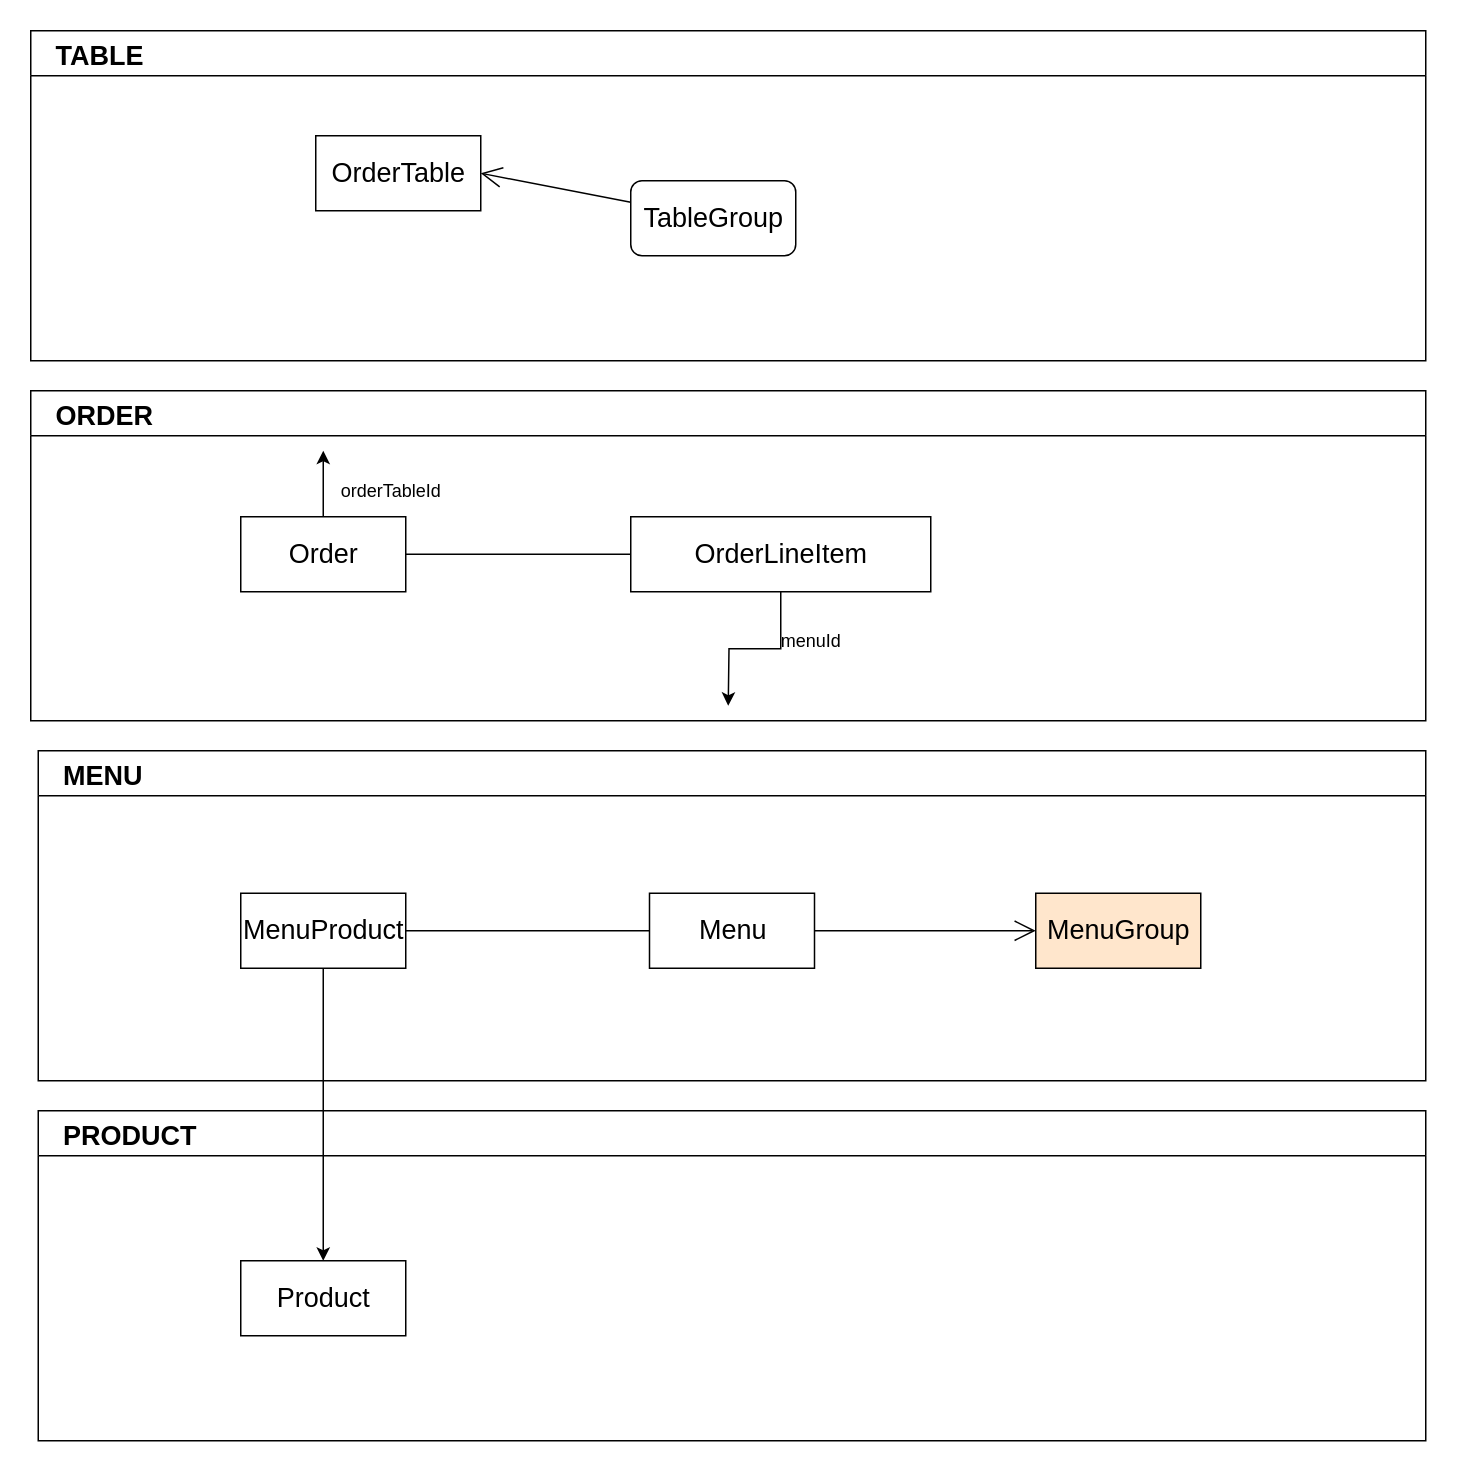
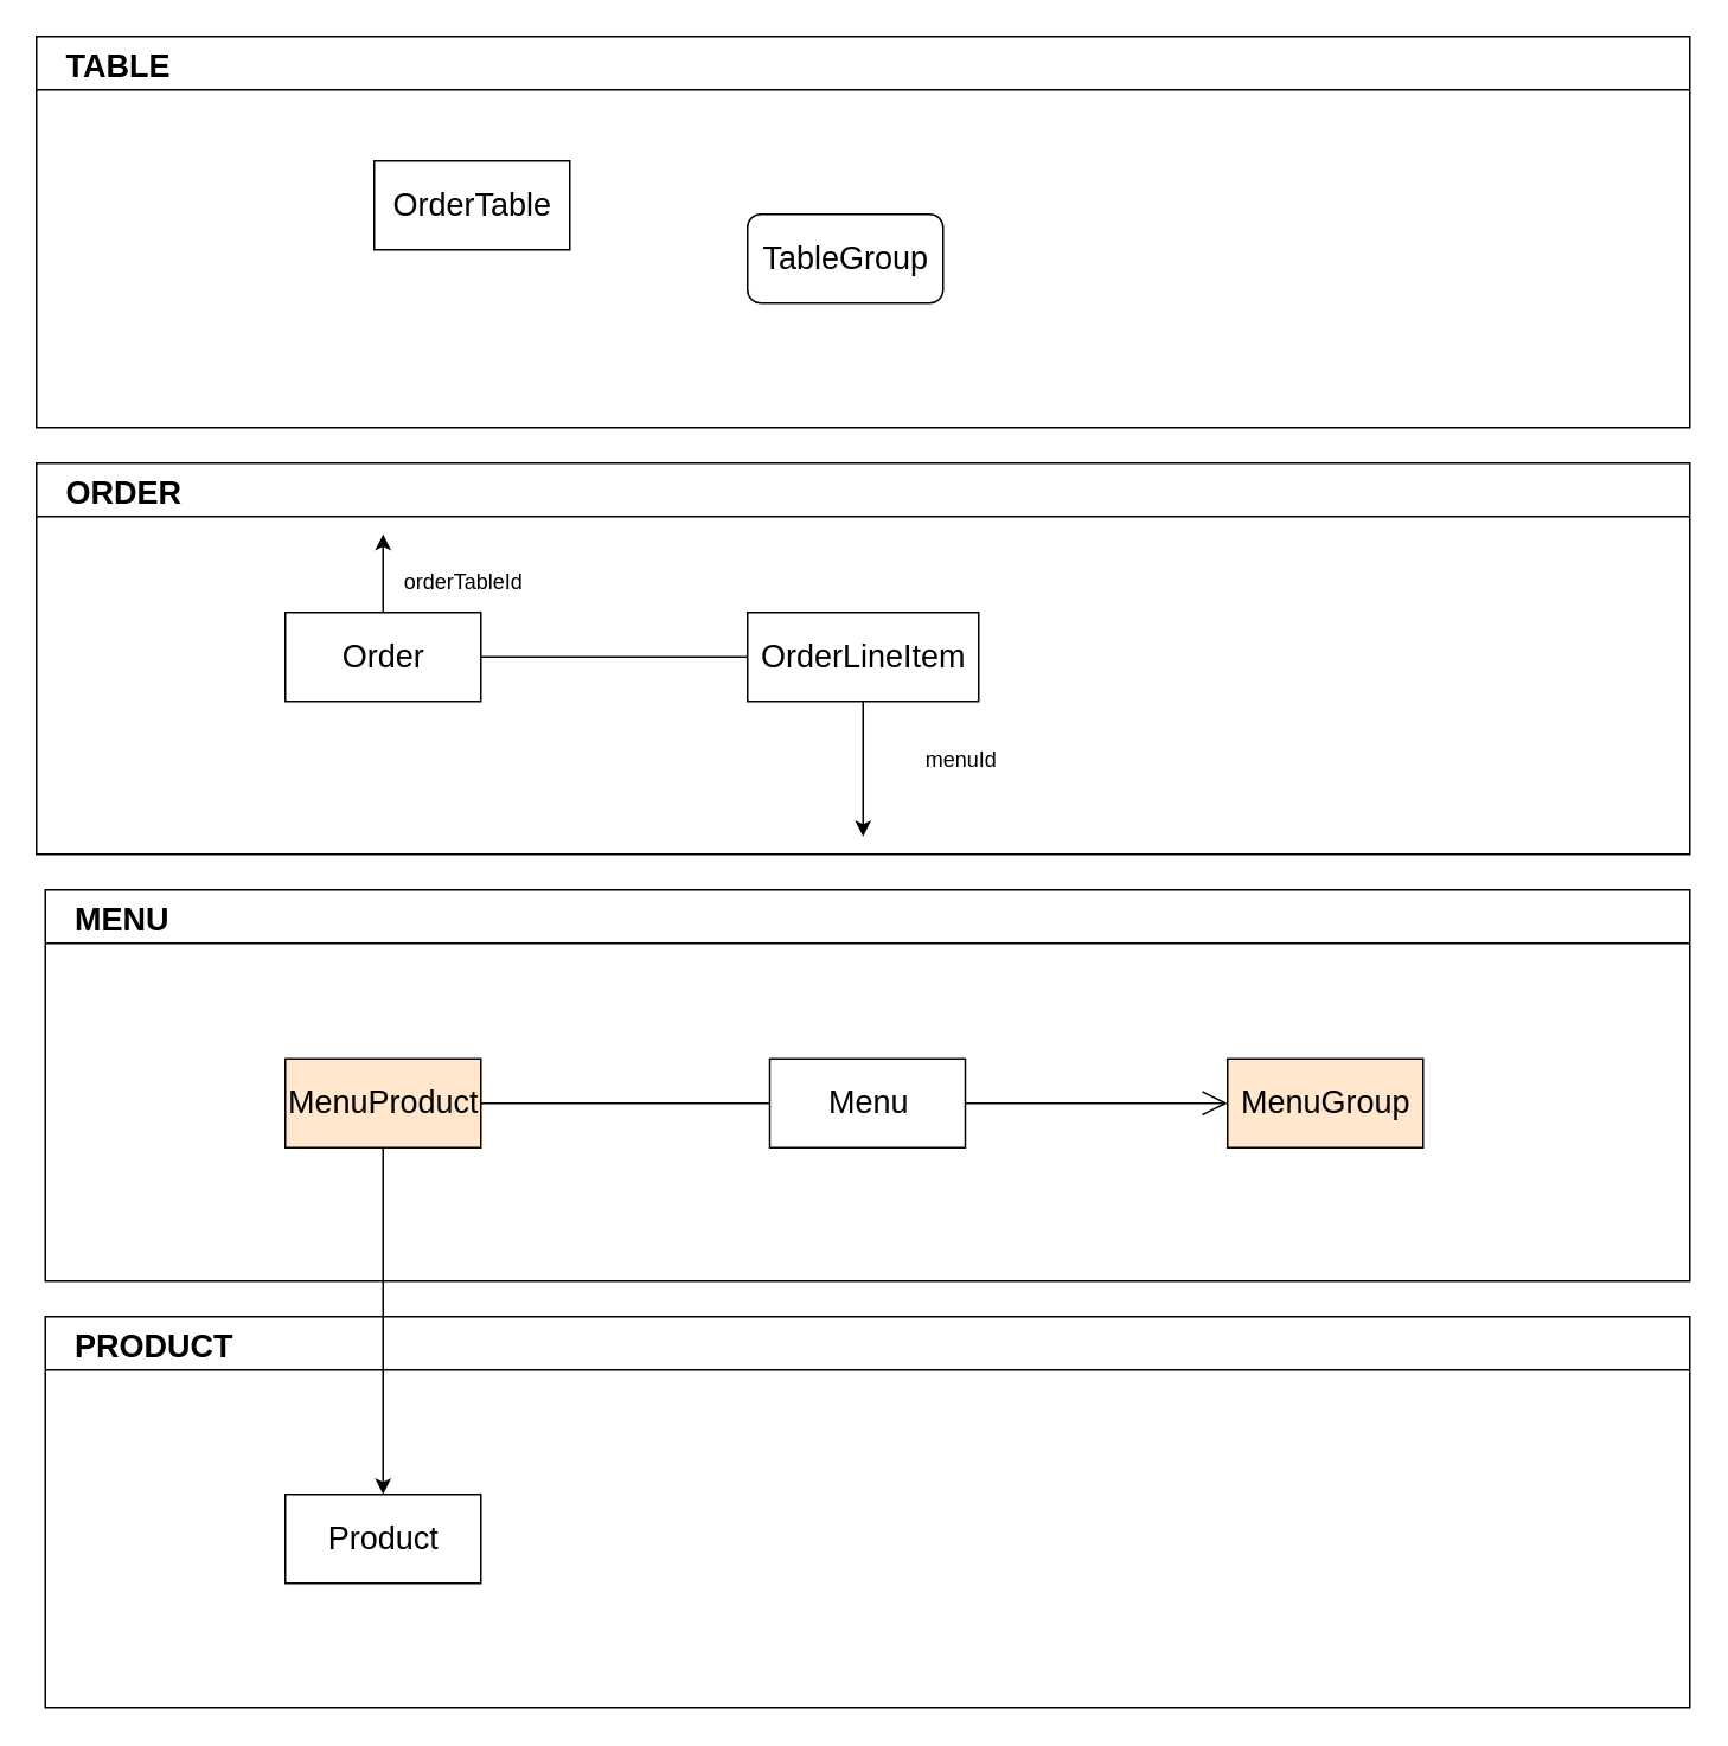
- <mxCell id="5" value="" style="endArrow=open;endFill=1;endSize=12;html=1;rounded=0;fontSize=18;entryX=1;entryY=0.5;entryDx=0;entryDy=0;" edge="1" parent="2" source="3" target="4"><mxGeometry width="160" relative="1" as="geometry"><mxPoint x="290" y="149" as="sourcePoint" /><mxPoint x="500" y="120" as="targetPoint" /></mxGeometry></mxCell>
- <mxCell id="8" value="OrderLineItem" style="html=1;labelBackgroundColor=none;labelBorderColor=none;fontSize=18;" vertex="1" parent="6"><mxGeometry x="400" y="84" width="200" height="50" as="geometry" /></mxCell>
+ <mxCell id="8" value="OrderLineItem" style="html=1;labelBackgroundColor=none;labelBorderColor=none;fontSize=18;" vertex="1" parent="6"><mxGeometry x="400" y="84" width="130" height="50" as="geometry" /></mxCell>
- <mxCell id="15" value="MenuProduct" style="html=1;labelBackgroundColor=none;labelBorderColor=none;fontSize=18;" vertex="1" parent="12"><mxGeometry x="135" y="95" width="110" height="50" as="geometry" /></mxCell>
+ <mxCell id="15" value="MenuProduct" style="html=1;labelBackgroundColor=none;labelBorderColor=none;fontSize=18;fillColor=#ffe6cc;" vertex="1" parent="12"><mxGeometry x="135" y="95" width="110" height="50" as="geometry" /></mxCell>
